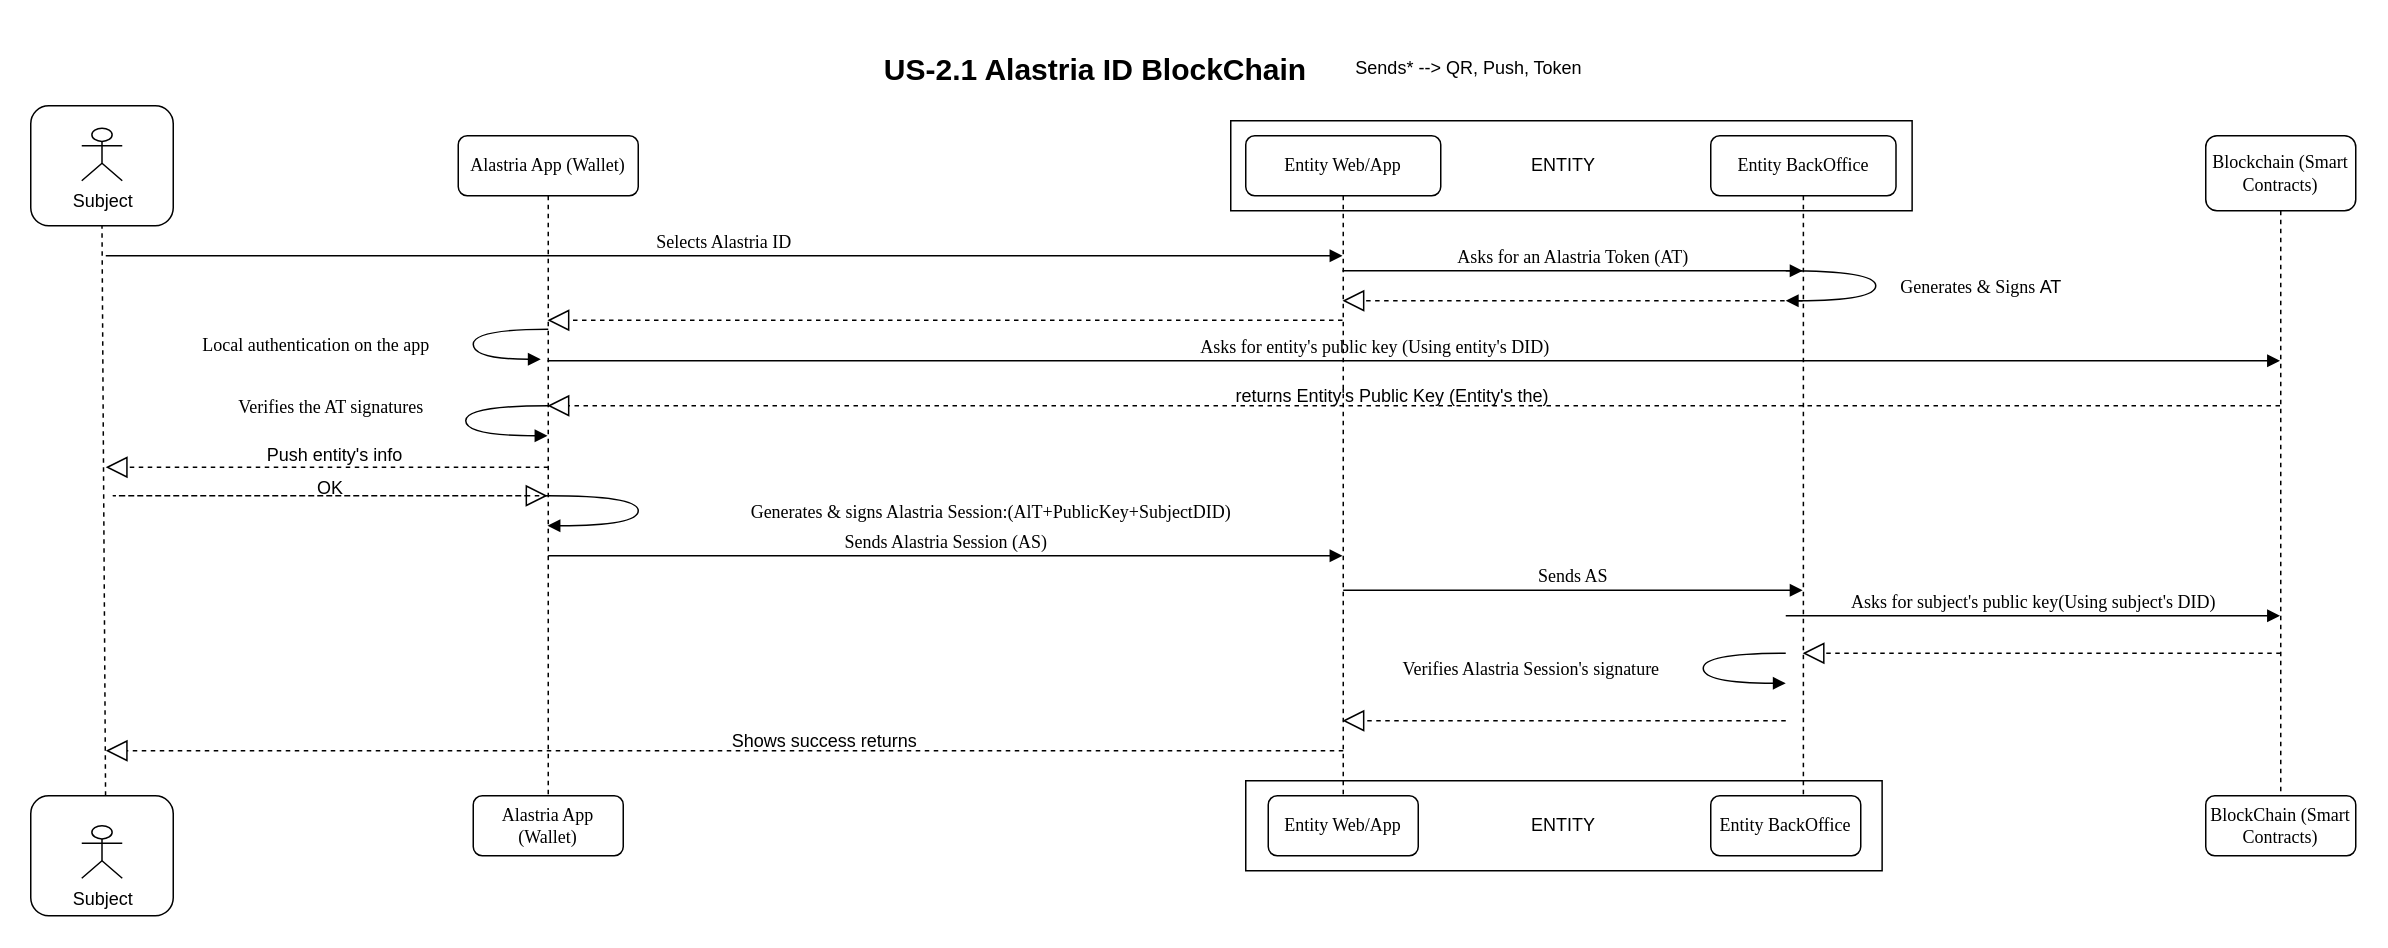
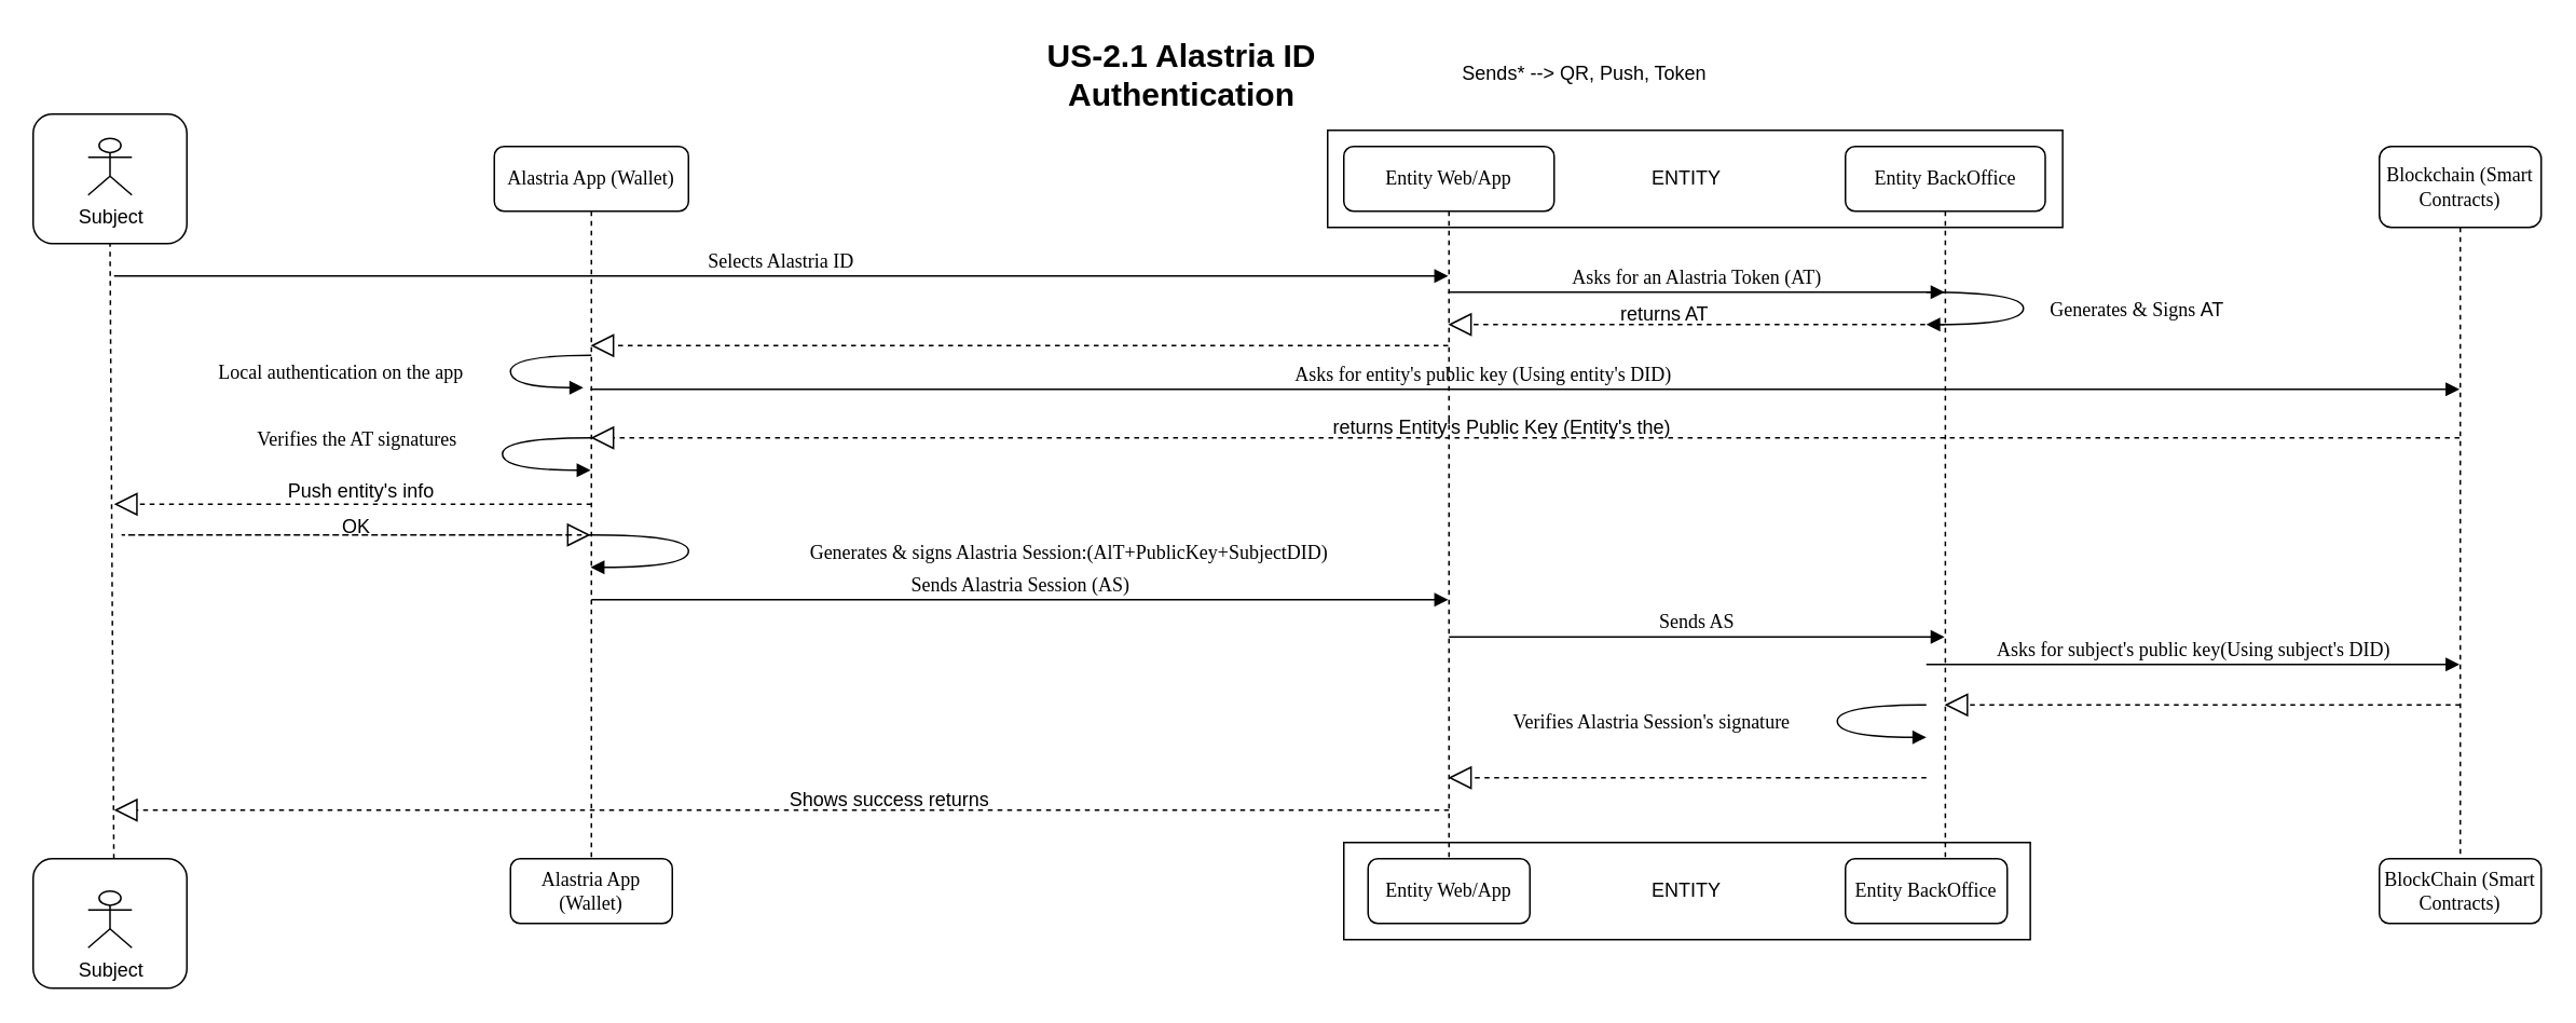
- <mxCell id="30" value="&lt;b&gt;&lt;font style=&quot;font-size: 20px&quot;&gt;US-2.1 Alastria ID BlockChain&lt;/font&gt;&lt;/b&gt;" style="text;html=1;strokeColor=none;fillColor=none;align=center;verticalAlign=middle;whiteSpace=wrap;rounded=0;" parent="1" vertex="1"><mxGeometry x="580" y="20" width="300" height="50" as="geometry" /></mxCell>
+ <mxCell id="30" value="&lt;b&gt;&lt;font style=&quot;font-size: 20px&quot;&gt;US-2.1 Alastria ID Authentication&lt;/font&gt;&lt;/b&gt;" style="text;html=1;strokeColor=none;fillColor=none;align=center;verticalAlign=middle;whiteSpace=wrap;rounded=0;" parent="1" vertex="1"><mxGeometry x="580" y="20" width="300" height="50" as="geometry" /></mxCell>
+ <mxCell id="26" value="returns AT" style="text;align=center;fontStyle=0;verticalAlign=middle;spacingLeft=3;spacingRight=3;strokeColor=none;rotatable=0;points=[[0,0.5],[1,0.5]];portConstraint=eastwest;" parent="25" vertex="1"><mxGeometry x="9.5" width="80" height="26" as="geometry" /></mxCell>
